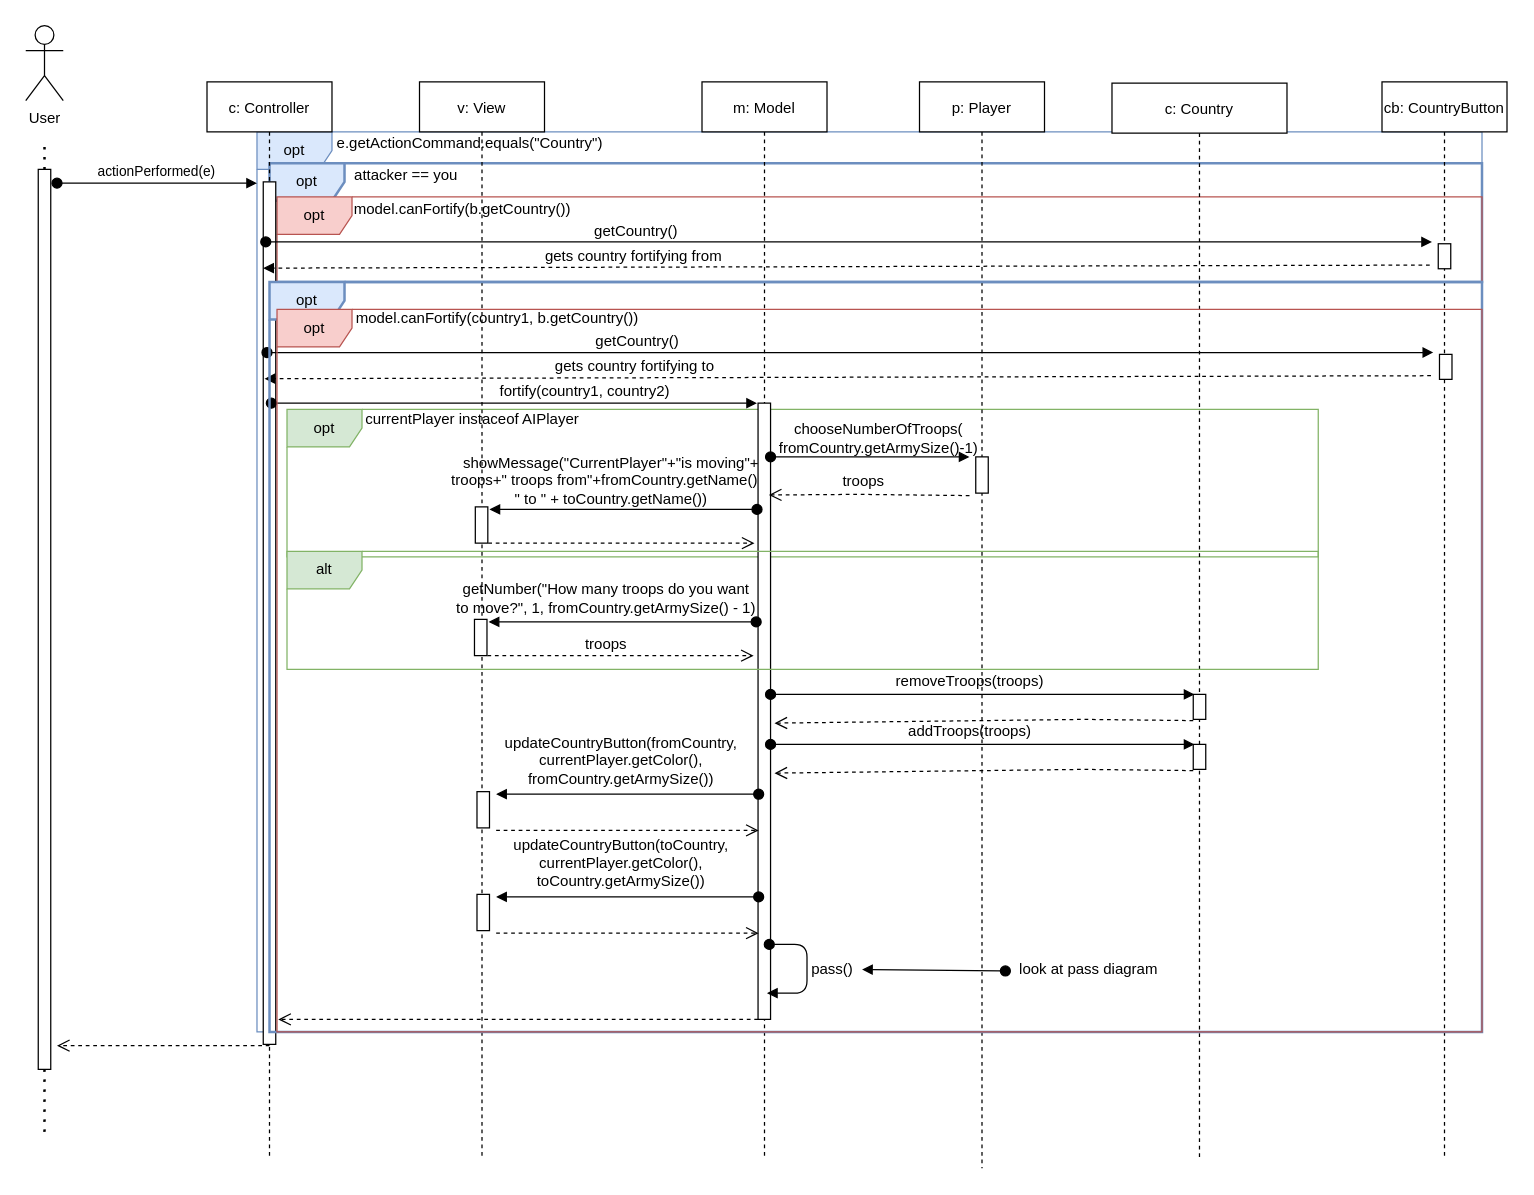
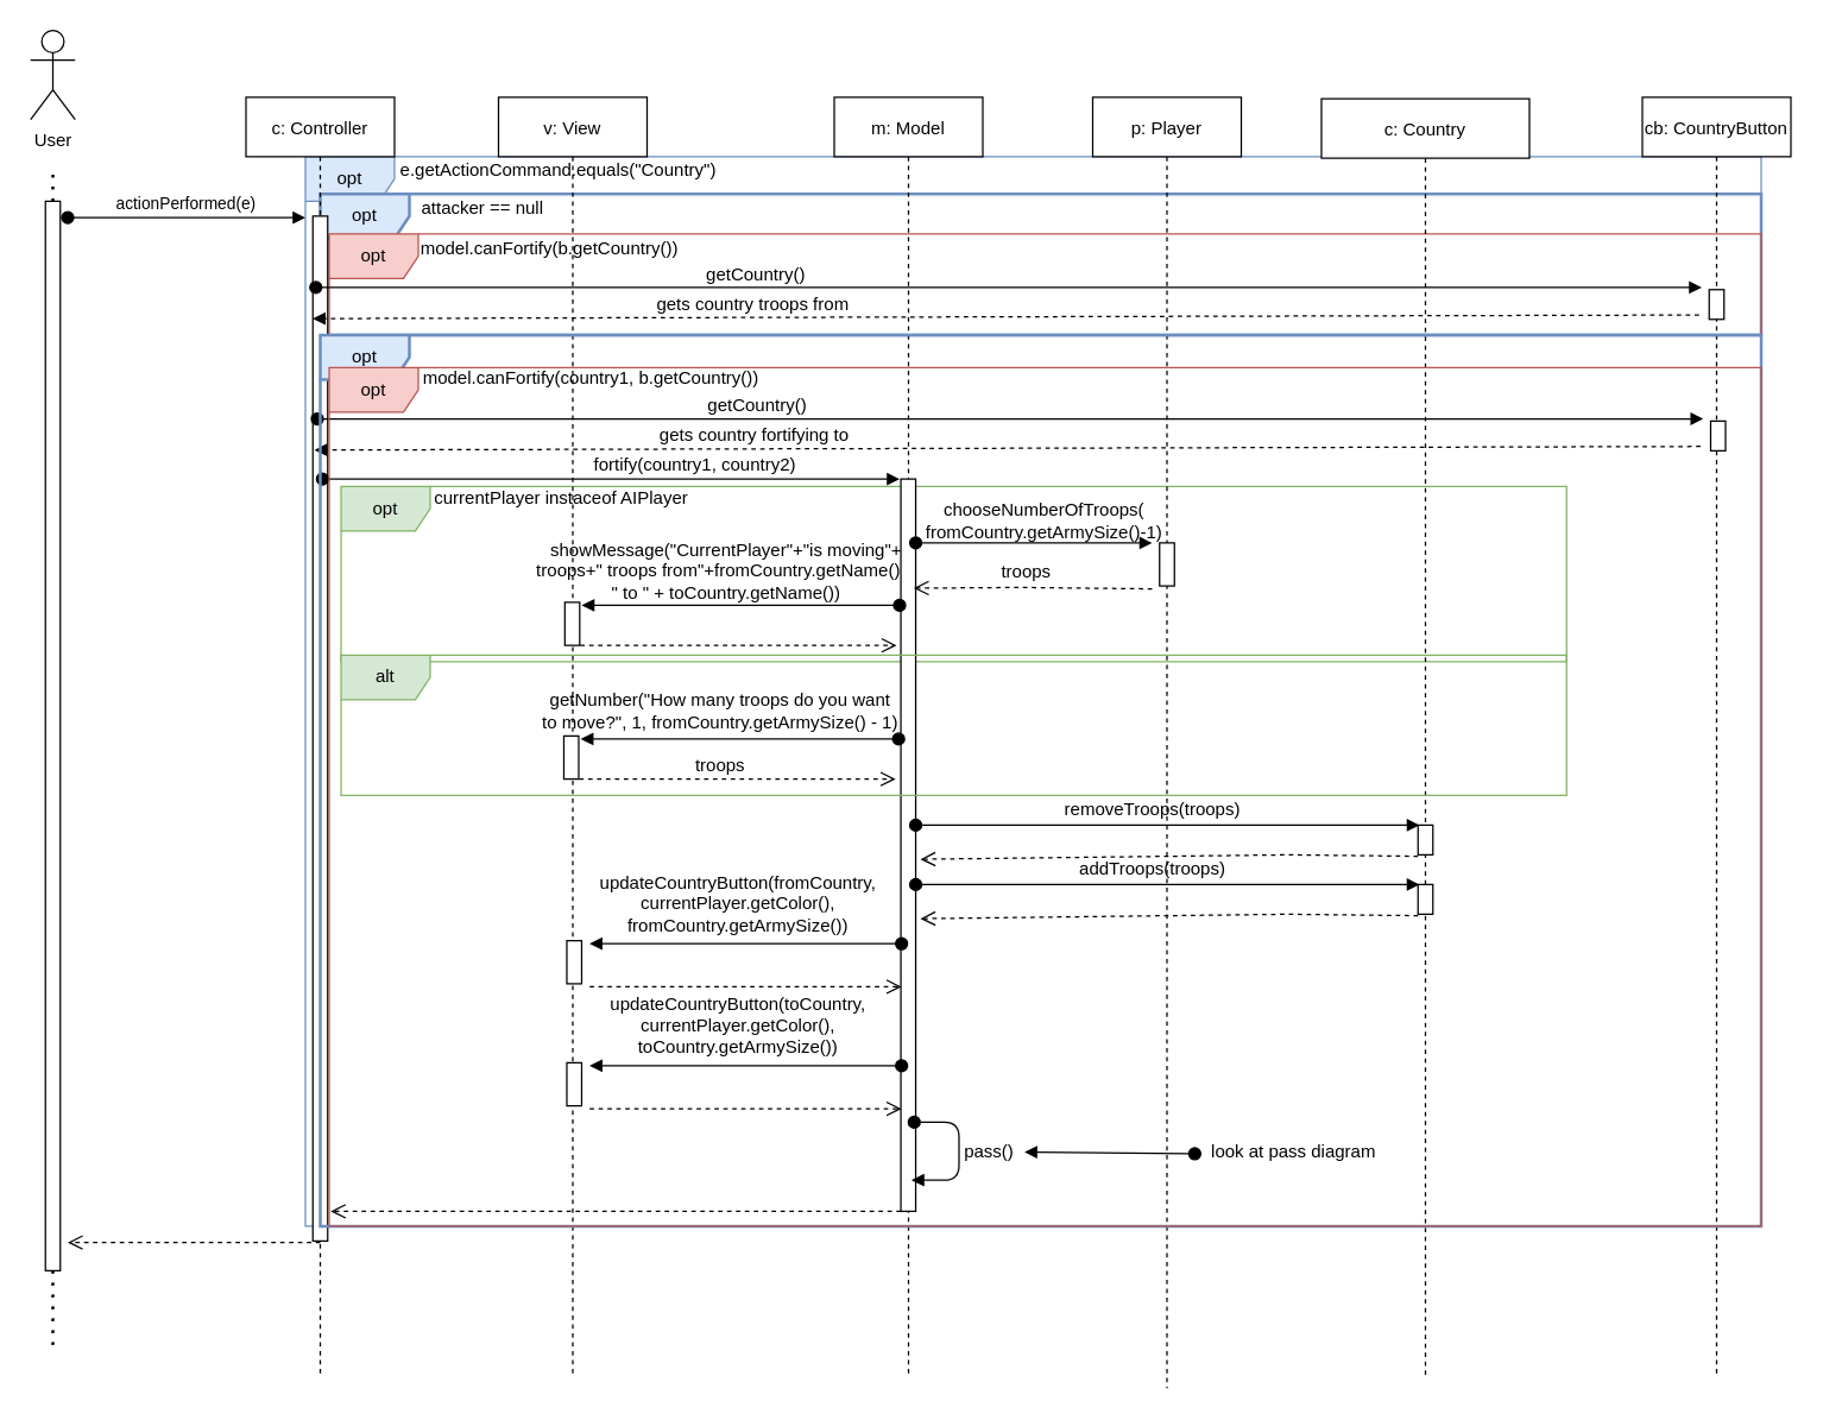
- <mxCell id="24" value="attacker == you" style="text;html=1;align=center;verticalAlign=middle;resizable=0;points=[];autosize=1;" vertex="1" parent="1"><mxGeometry x="274.01" y="130" width="100" height="20" as="geometry" /></mxCell>
+ <mxCell id="24" value="attacker == null" style="text;html=1;align=center;verticalAlign=middle;resizable=0;points=[];autosize=1;" vertex="1" parent="1"><mxGeometry x="274.01" y="130" width="100" height="20" as="geometry" /></mxCell>
- <mxCell id="29" value="gets country fortifying from" style="text;html=1;align=center;verticalAlign=middle;resizable=0;points=[];autosize=1;" vertex="1" parent="1"><mxGeometry x="426.01" y="194.5" width="160" height="20" as="geometry" /></mxCell>
+ <mxCell id="29" value="gets country troops from" style="text;html=1;align=center;verticalAlign=middle;resizable=0;points=[];autosize=1;" vertex="1" parent="1"><mxGeometry x="426.01" y="194.5" width="160" height="20" as="geometry" /></mxCell>
